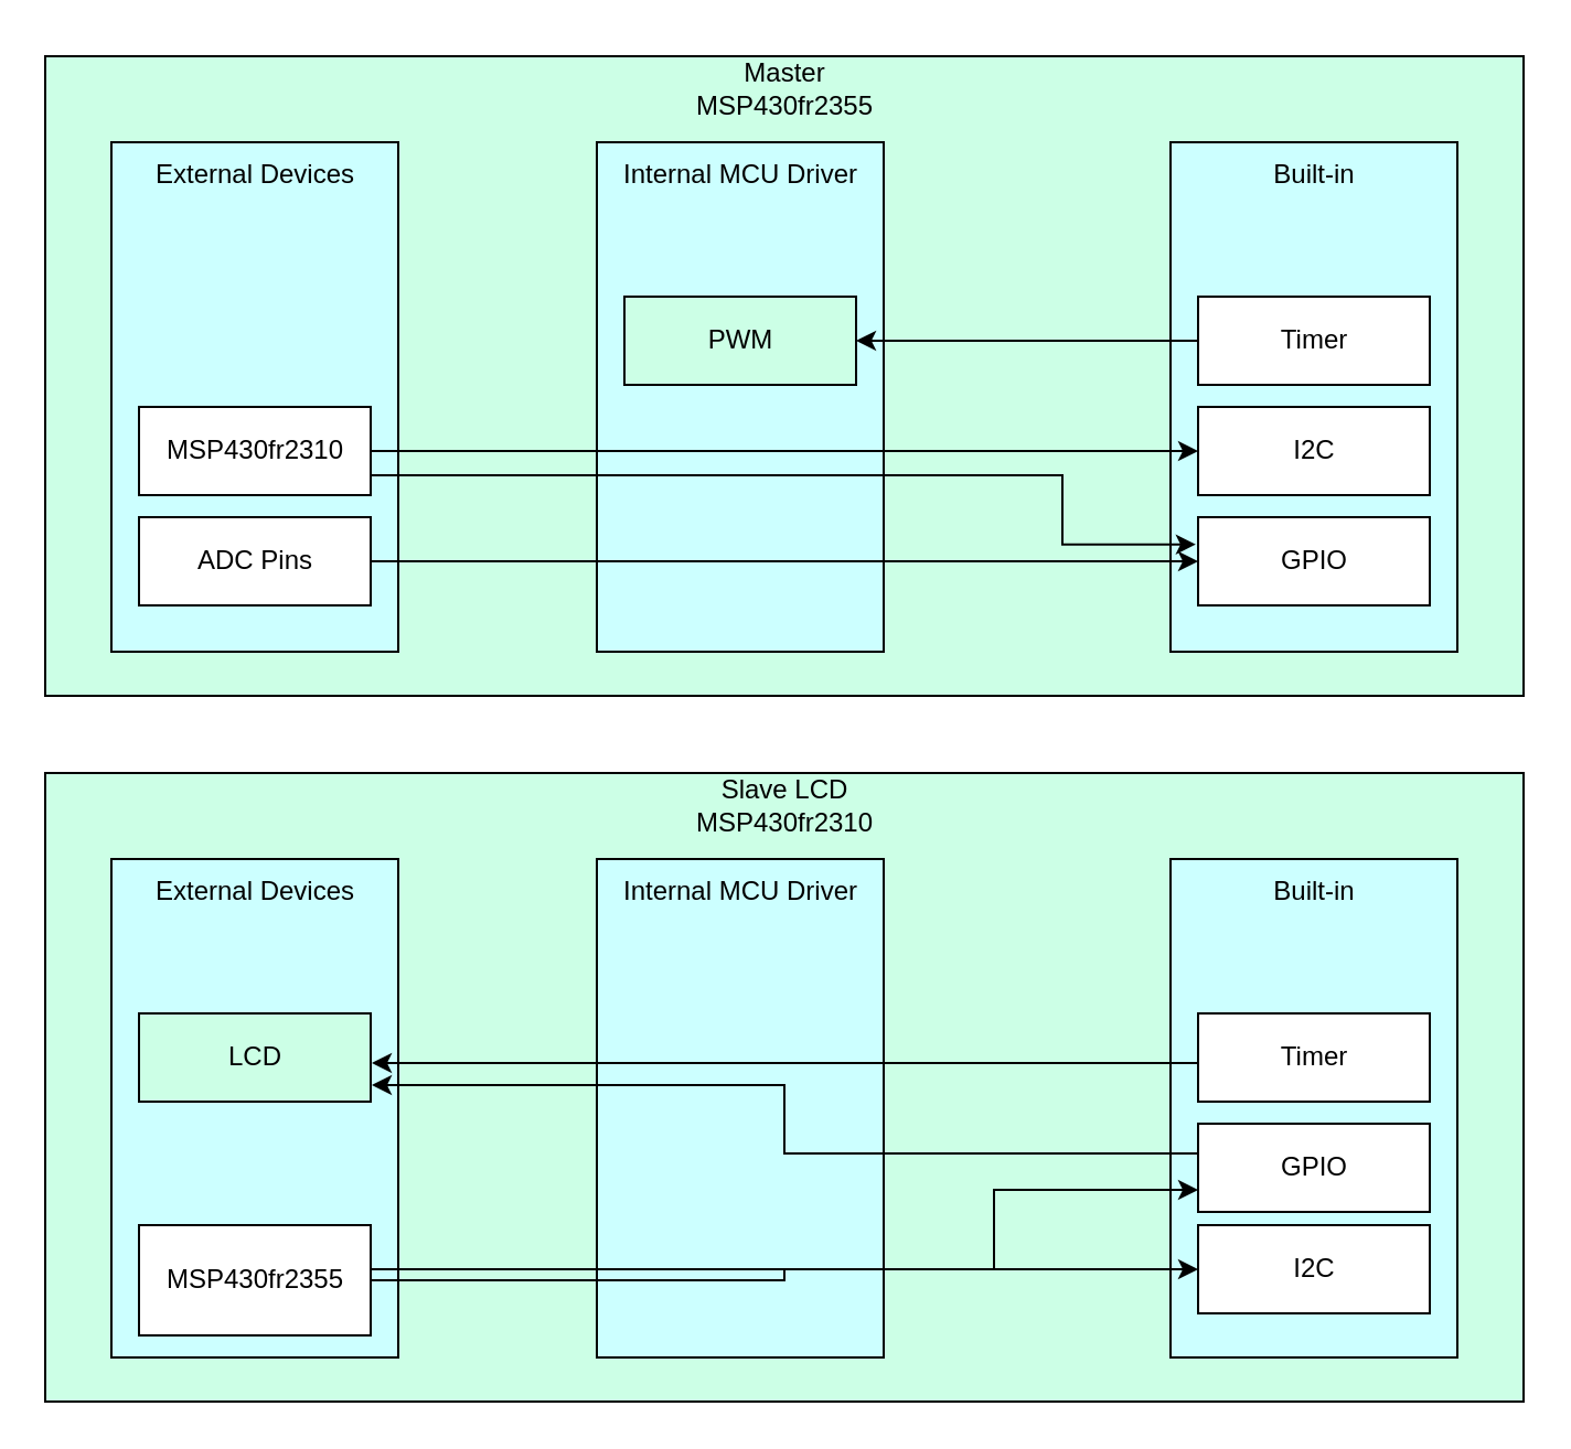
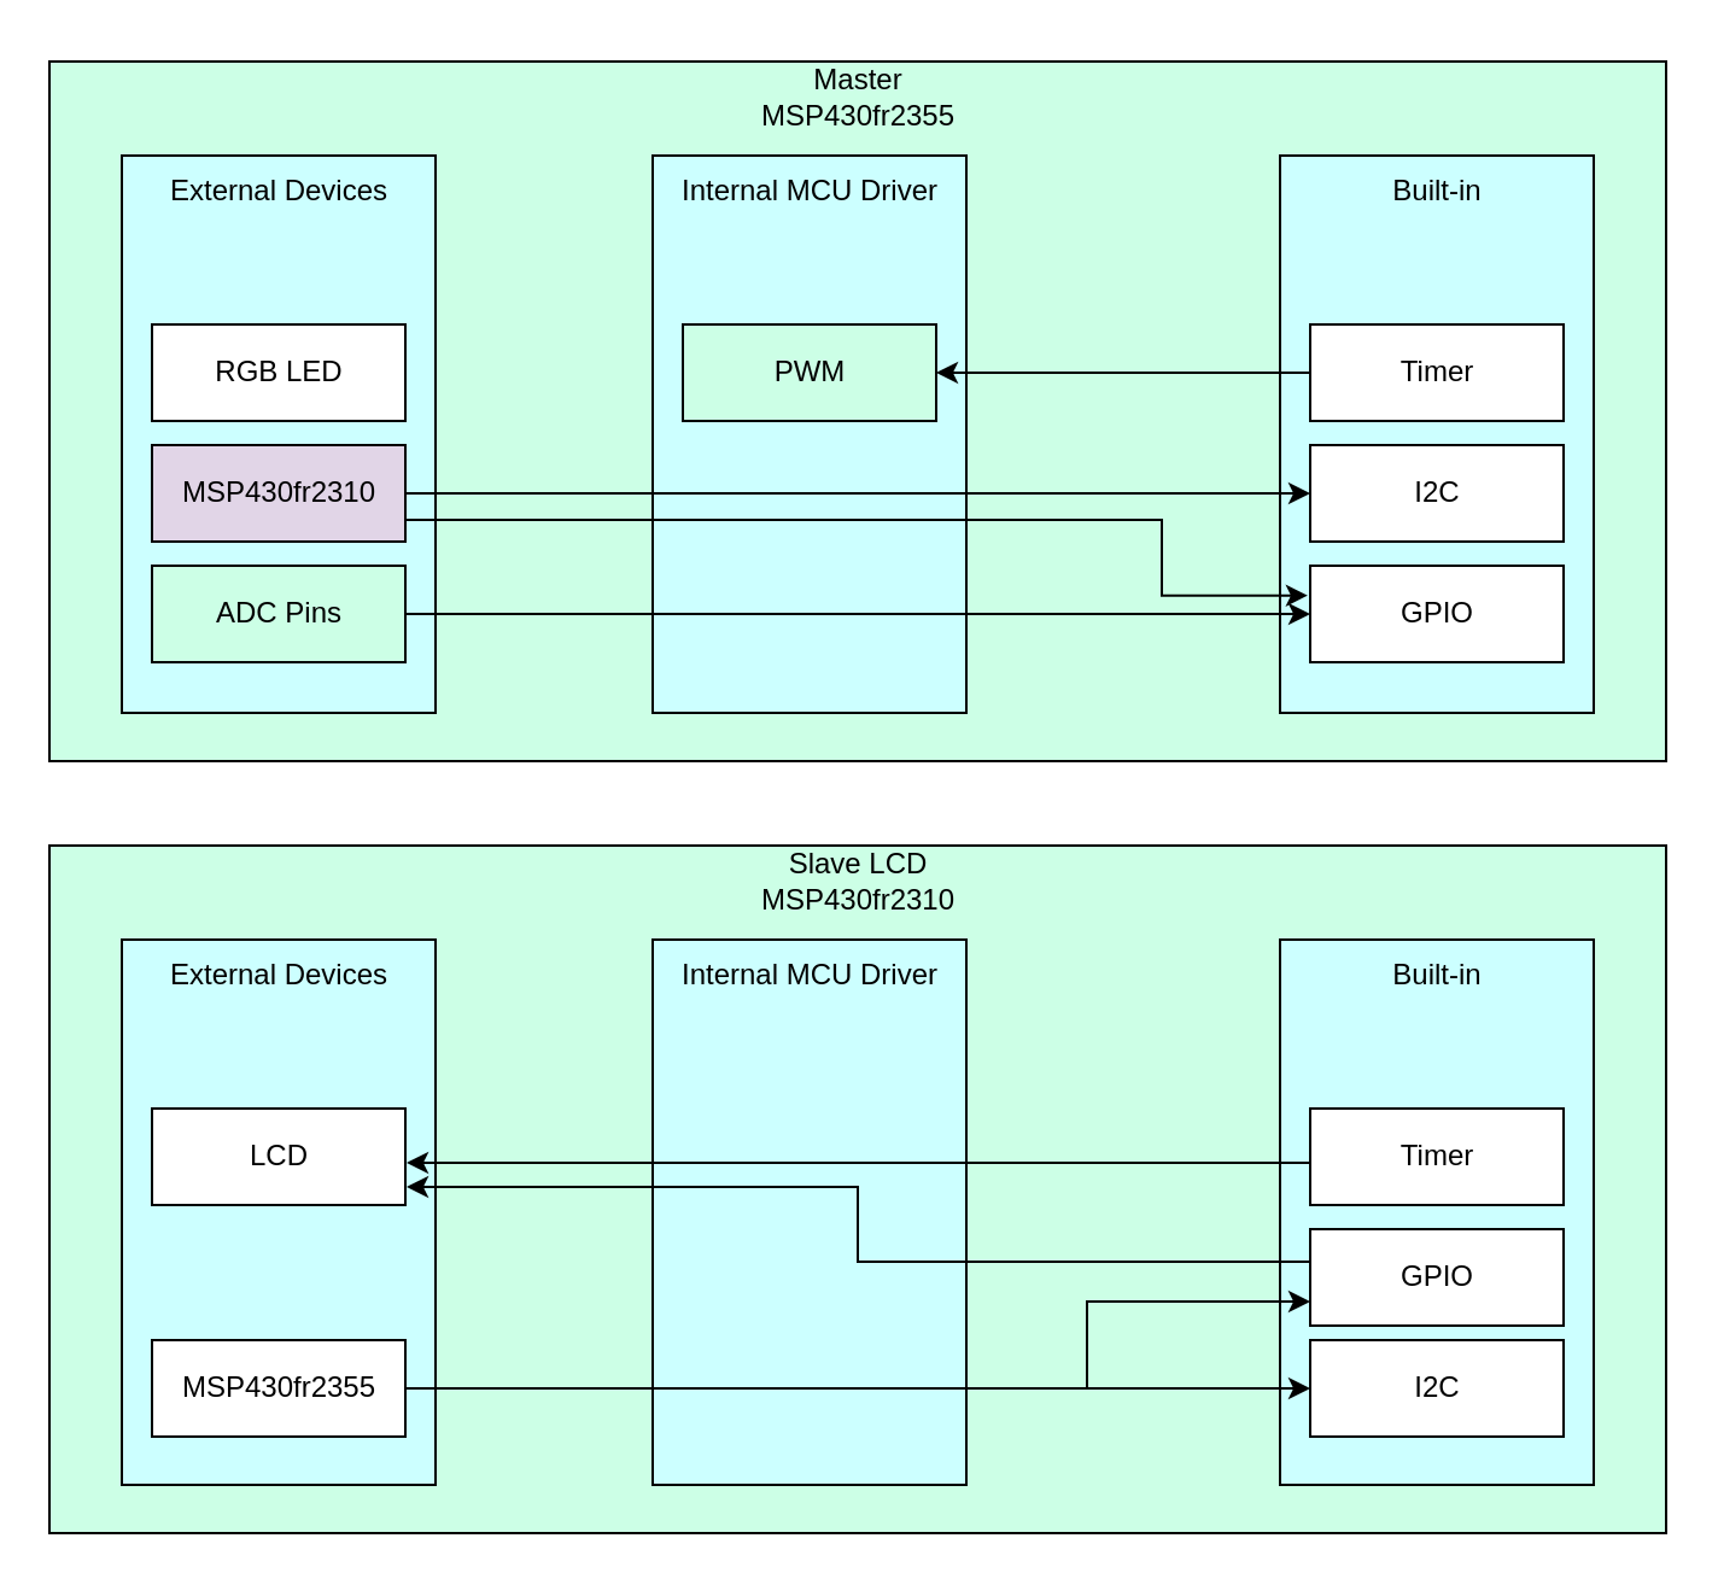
+ <mxCell id="9" value="RGB LED" style="rounded=0;whiteSpace=wrap;html=1;" vertex="1" parent="1"><mxGeometry x="62.5" y="134" width="105" height="40" as="geometry" /></mxCell>
- <mxCell id="14" value="MSP430fr2310" style="rounded=0;whiteSpace=wrap;html=1;" vertex="1" parent="1"><mxGeometry x="62.5" y="184" width="105" height="40" as="geometry" /></mxCell>
+ <mxCell id="14" value="MSP430fr2310" style="rounded=0;whiteSpace=wrap;html=1;fillColor=#e1d5e7;" vertex="1" parent="1"><mxGeometry x="62.5" y="184" width="105" height="40" as="geometry" /></mxCell>
- <mxCell id="11" value="ADC Pins" style="rounded=0;whiteSpace=wrap;html=1;" vertex="1" parent="1"><mxGeometry x="62.5" y="234" width="105" height="40" as="geometry" /></mxCell>
+ <mxCell id="11" value="ADC Pins" style="rounded=0;whiteSpace=wrap;html=1;fillColor=#ccffe6;" vertex="1" parent="1"><mxGeometry x="62.5" y="234" width="105" height="40" as="geometry" /></mxCell>
- <mxCell id="28" value="LCD" style="rounded=0;whiteSpace=wrap;html=1;fillColor=#ccffe6;" vertex="1" parent="1"><mxGeometry x="62.5" y="459" width="105" height="40" as="geometry" /></mxCell>
+ <mxCell id="28" value="LCD" style="rounded=0;whiteSpace=wrap;html=1;" vertex="1" parent="1"><mxGeometry x="62.5" y="459" width="105" height="40" as="geometry" /></mxCell>
- <mxCell id="34" value="MSP430fr2355" style="rounded=0;whiteSpace=wrap;html=1;" vertex="1" parent="1"><mxGeometry x="62.5" y="555" width="105" height="50" as="geometry" /></mxCell>
+ <mxCell id="34" value="MSP430fr2355" style="rounded=0;whiteSpace=wrap;html=1;" vertex="1" parent="1"><mxGeometry x="62.5" y="555" width="105" height="40" as="geometry" /></mxCell>
